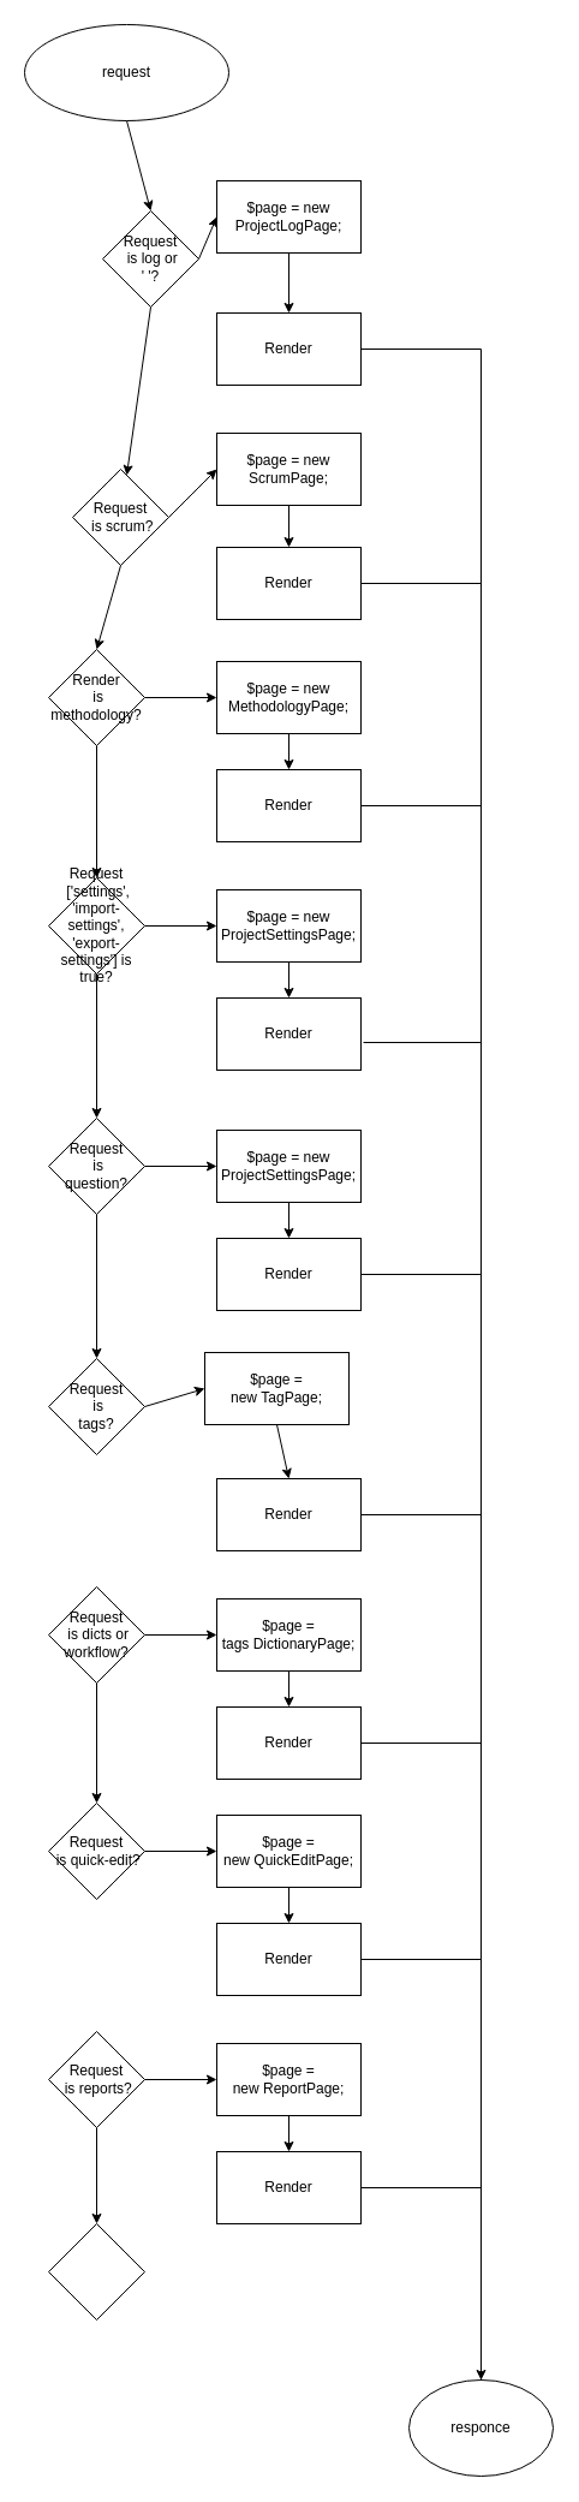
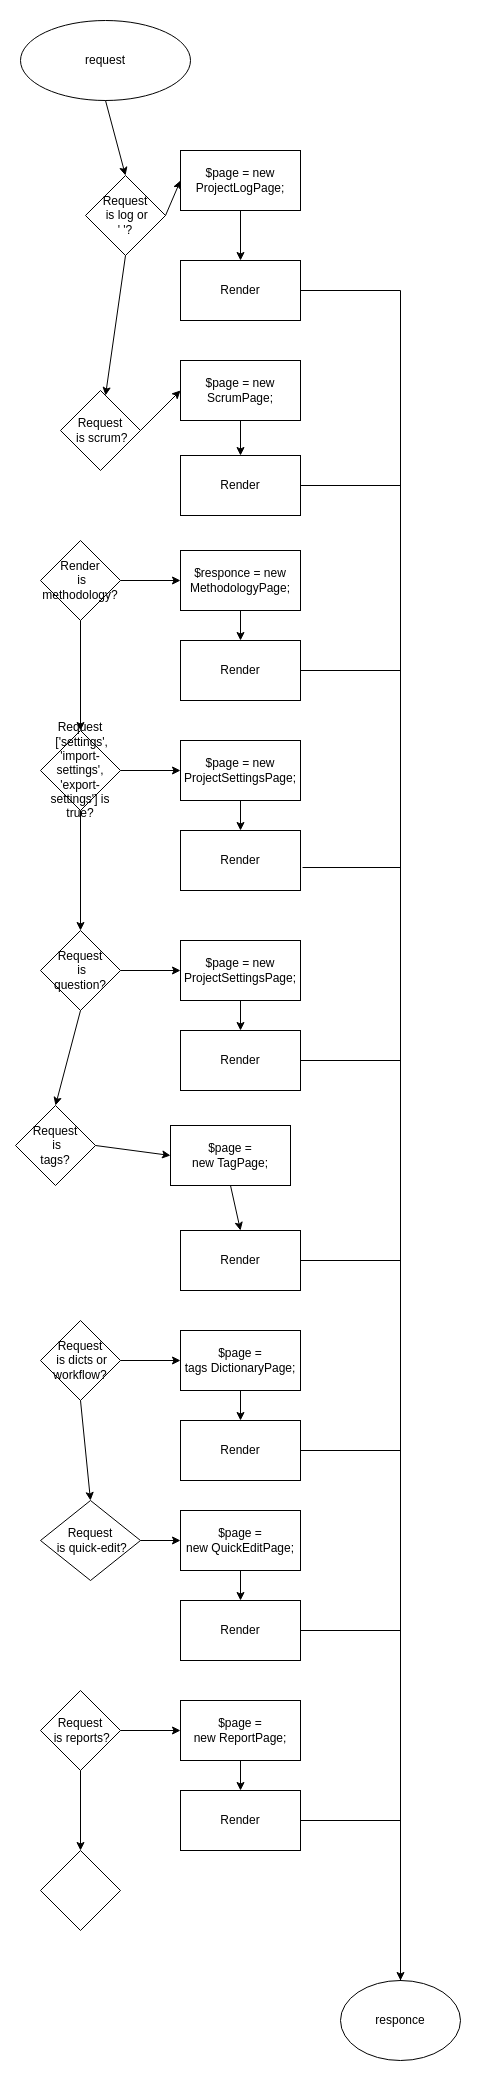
- <mxCell id="15" value="" style="endArrow=classic;html=1;rounded=0;exitX=0.5;exitY=1;exitDx=0;exitDy=0;entryX=0.5;entryY=0;entryDx=0;entryDy=0;" edge="1" parent="1" source="6" target="14"><mxGeometry width="50" height="50" relative="1" as="geometry"><mxPoint x="320" y="500" as="sourcePoint" /><mxPoint x="370" y="450" as="targetPoint" /></mxGeometry></mxCell>
- <mxCell id="16" value="$page = new MethodologyPage;" style="rounded=0;whiteSpace=wrap;html=1;" vertex="1" parent="1"><mxGeometry x="180" y="550" width="120" height="60" as="geometry" /></mxCell>
+ <mxCell id="16" value="$responce = new MethodologyPage;" style="rounded=0;whiteSpace=wrap;html=1;" vertex="1" parent="1"><mxGeometry x="180" y="550" width="120" height="60" as="geometry" /></mxCell>
- <mxCell id="34" value="Request&lt;br style=&quot;border-color: var(--border-color);&quot;&gt;&amp;nbsp;is&lt;br&gt;tags&lt;span style=&quot;background-color: initial;&quot;&gt;?&lt;/span&gt;" style="rhombus;whiteSpace=wrap;html=1;" vertex="1" parent="1"><mxGeometry x="40" y="1130" width="80" height="80" as="geometry" /></mxCell>
+ <mxCell id="34" value="Request&lt;br style=&quot;border-color: var(--border-color);&quot;&gt;&amp;nbsp;is&lt;br&gt;tags&lt;span style=&quot;background-color: initial;&quot;&gt;?&lt;/span&gt;" style="rhombus;whiteSpace=wrap;html=1;" vertex="1" parent="1"><mxGeometry x="15" y="1105" width="80" height="80" as="geometry" /></mxCell>
- <mxCell id="45" value="Request&lt;br style=&quot;border-color: var(--border-color);&quot;&gt;&amp;nbsp;is quick-edit&lt;span style=&quot;background-color: initial;&quot;&gt;?&lt;/span&gt;" style="rhombus;whiteSpace=wrap;html=1;" vertex="1" parent="1"><mxGeometry x="40" y="1500" width="80" height="80" as="geometry" /></mxCell>
+ <mxCell id="45" value="Request&lt;br style=&quot;border-color: var(--border-color);&quot;&gt;&amp;nbsp;is quick-edit&lt;span style=&quot;background-color: initial;&quot;&gt;?&lt;/span&gt;" style="rhombus;whiteSpace=wrap;html=1;" vertex="1" parent="1"><mxGeometry x="40" y="1500" width="100" height="80" as="geometry" /></mxCell>
